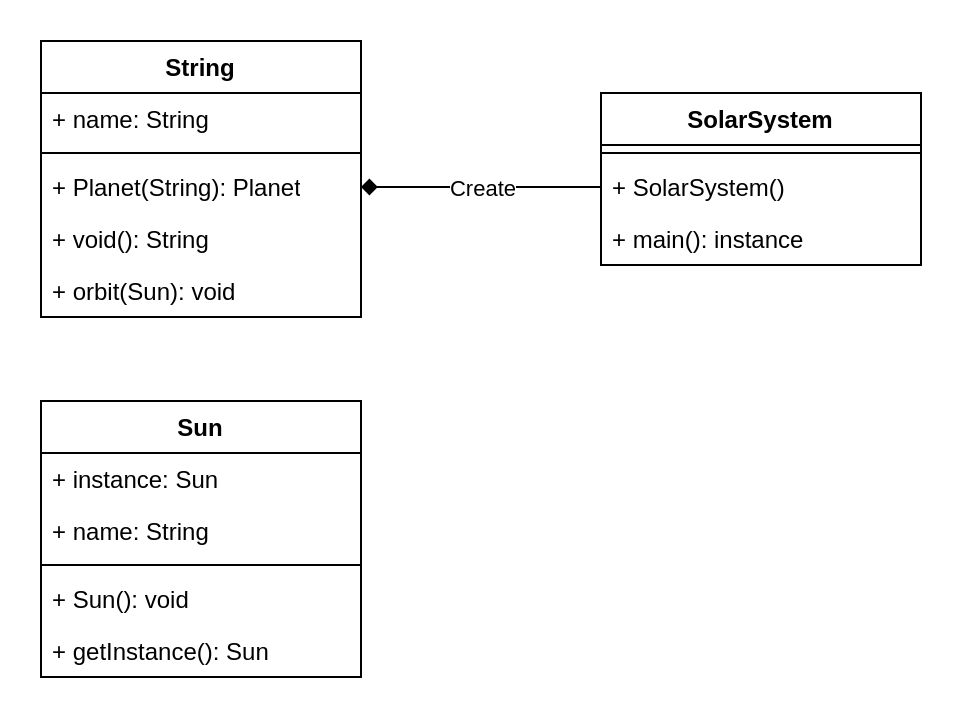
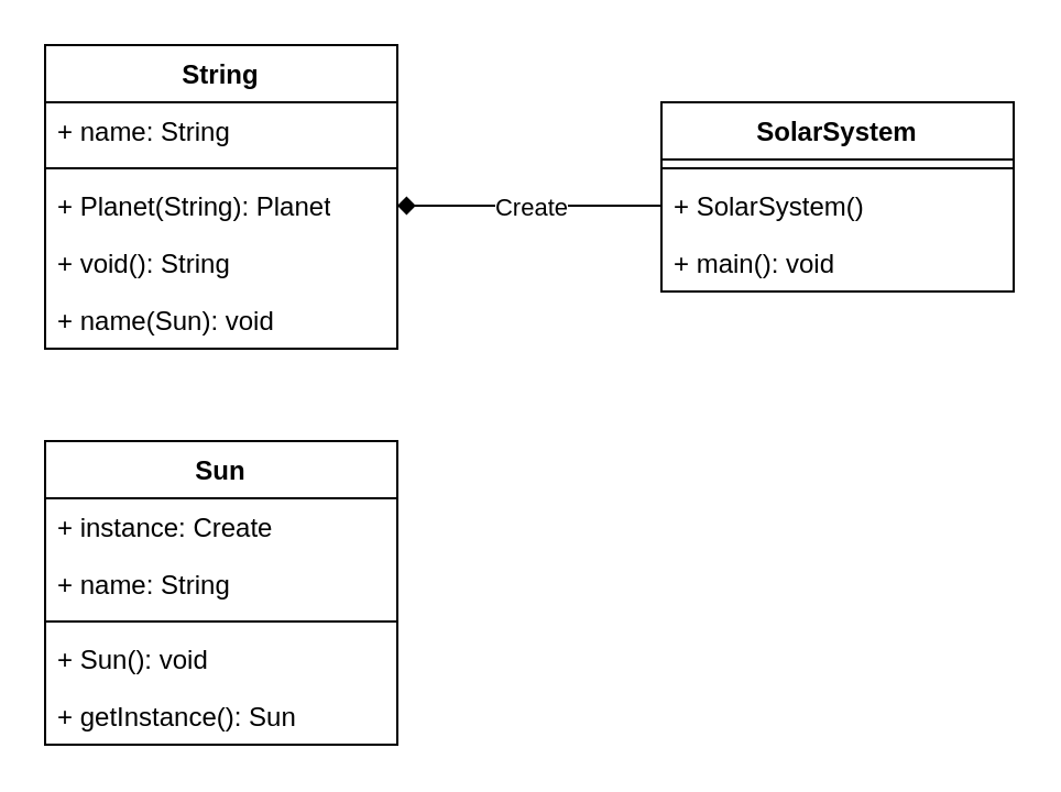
- <mxCell id="17" value="+ main(): instance" style="text;strokeColor=none;fillColor=none;align=left;verticalAlign=top;spacingLeft=4;spacingRight=4;overflow=hidden;rotatable=0;points=[[0,0.5],[1,0.5]];portConstraint=eastwest;whiteSpace=wrap;html=1;" vertex="1" parent="14"><mxGeometry y="60" width="160" height="26" as="geometry" /></mxCell>
+ <mxCell id="17" value="+ main(): void" style="text;strokeColor=none;fillColor=none;align=left;verticalAlign=top;spacingLeft=4;spacingRight=4;overflow=hidden;rotatable=0;points=[[0,0.5],[1,0.5]];portConstraint=eastwest;whiteSpace=wrap;html=1;" vertex="1" parent="14"><mxGeometry y="60" width="160" height="26" as="geometry" /></mxCell>
- <mxCell id="13" value="+ orbit(Sun): void" style="text;strokeColor=none;fillColor=none;align=left;verticalAlign=top;spacingLeft=4;spacingRight=4;overflow=hidden;rotatable=0;points=[[0,0.5],[1,0.5]];portConstraint=eastwest;whiteSpace=wrap;html=1;" vertex="1" parent="8"><mxGeometry y="112" width="160" height="26" as="geometry" /></mxCell>
+ <mxCell id="13" value="+ name(Sun): void" style="text;strokeColor=none;fillColor=none;align=left;verticalAlign=top;spacingLeft=4;spacingRight=4;overflow=hidden;rotatable=0;points=[[0,0.5],[1,0.5]];portConstraint=eastwest;whiteSpace=wrap;html=1;" vertex="1" parent="8"><mxGeometry y="112" width="160" height="26" as="geometry" /></mxCell>
- <mxCell id="3" value="+ instance: Sun" style="text;strokeColor=none;fillColor=none;align=left;verticalAlign=top;spacingLeft=4;spacingRight=4;overflow=hidden;rotatable=0;points=[[0,0.5],[1,0.5]];portConstraint=eastwest;whiteSpace=wrap;html=1;" vertex="1" parent="2"><mxGeometry y="26" width="160" height="26" as="geometry" /></mxCell>
+ <mxCell id="3" value="+ instance: Create" style="text;strokeColor=none;fillColor=none;align=left;verticalAlign=top;spacingLeft=4;spacingRight=4;overflow=hidden;rotatable=0;points=[[0,0.5],[1,0.5]];portConstraint=eastwest;whiteSpace=wrap;html=1;" vertex="1" parent="2"><mxGeometry y="26" width="160" height="26" as="geometry" /></mxCell>
